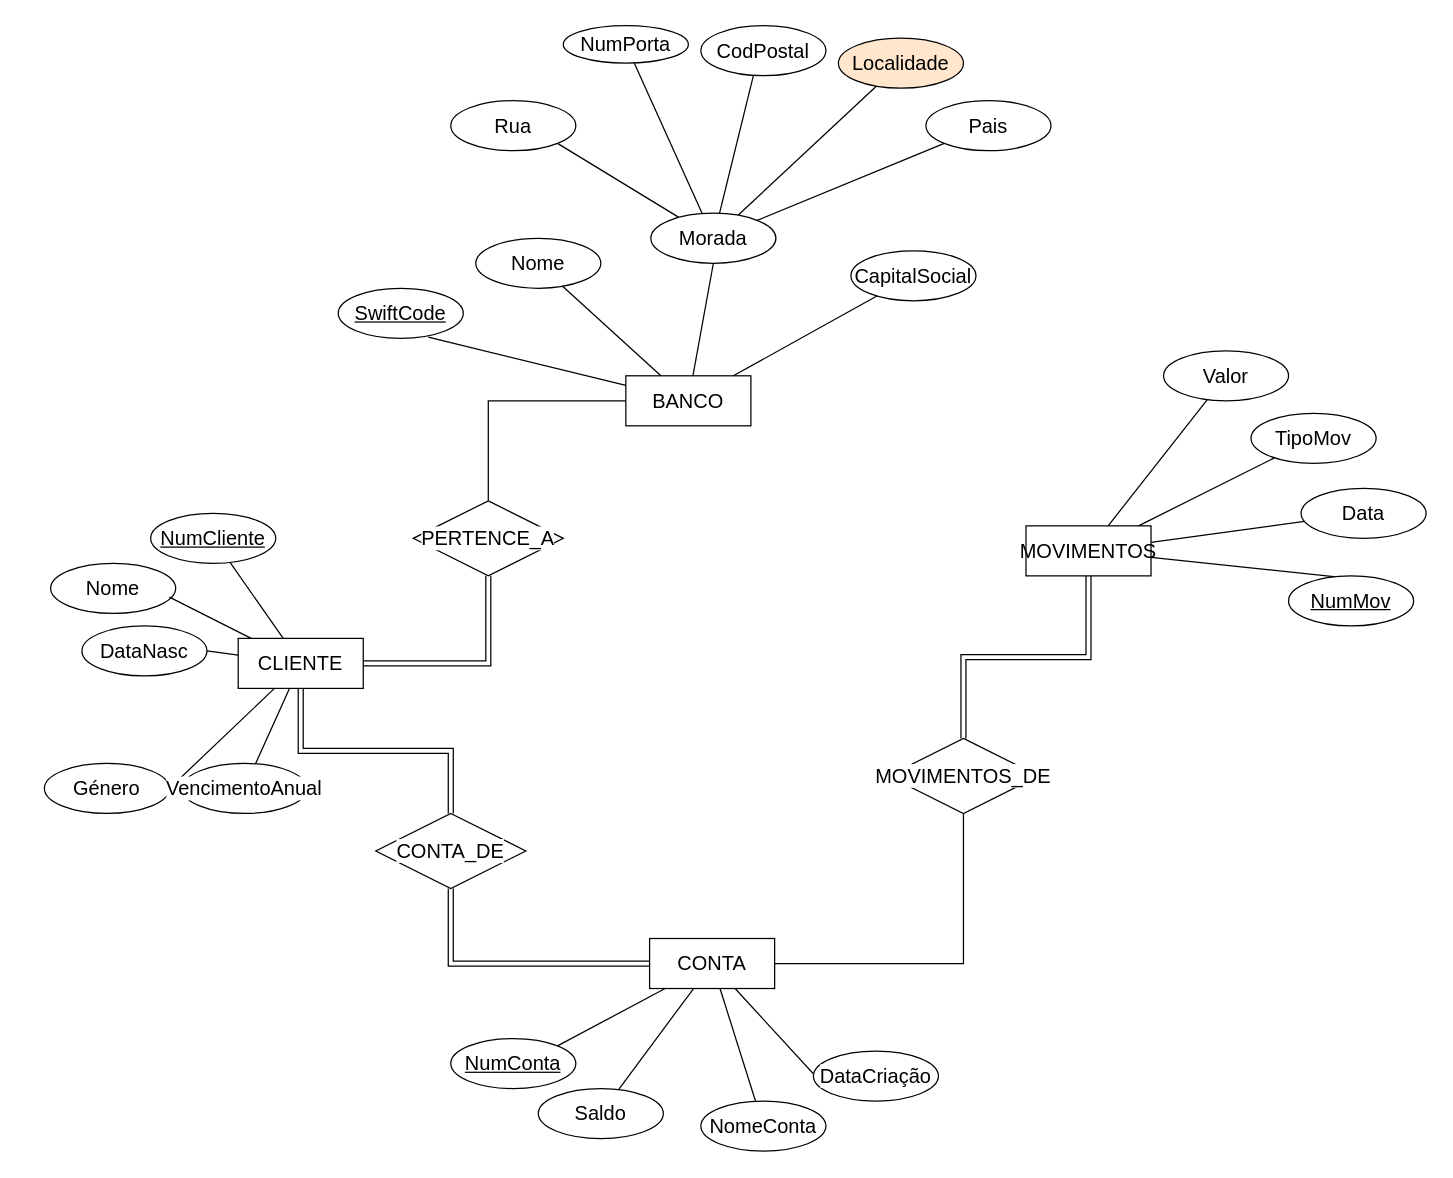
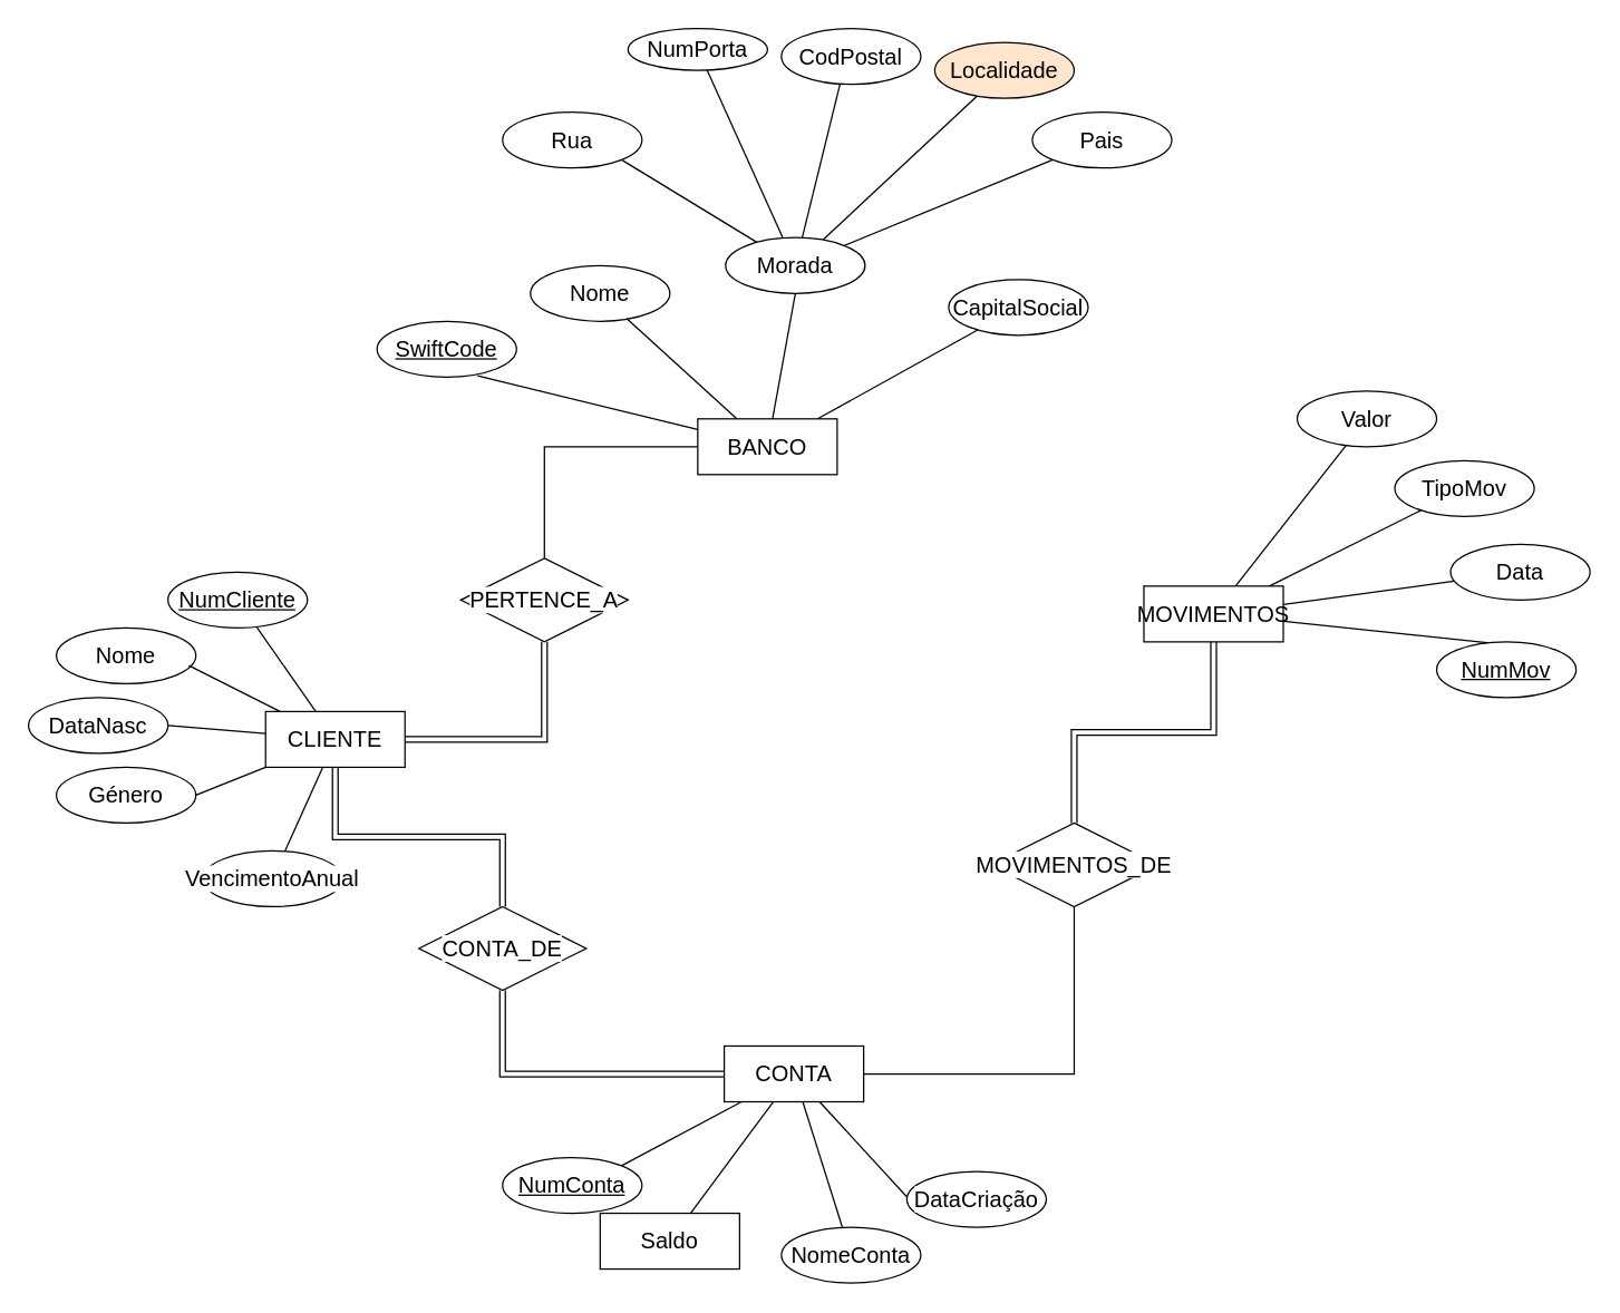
- <mxCell id="44" value="&lt;span id=&quot;docs-internal-guid-c1414266-7fff-5875-505b-be4e4a157786&quot;&gt;&lt;span style=&quot;font-size: 12pt; font-family: Calibri, sans-serif; background-color: transparent; font-variant-numeric: normal; font-variant-east-asian: normal; font-variant-alternates: normal; font-variant-position: normal; font-variant-emoji: normal; vertical-align: baseline; white-space-collapse: preserve;&quot;&gt;DataNasc&lt;/span&gt;&lt;/span&gt;" style="ellipse;whiteSpace=wrap;html=1;align=center;fontFamily=Helvetica;fontSize=11;fontColor=default;labelBackgroundColor=default;" parent="1" vertex="1"><mxGeometry x="65" y="500" width="100" height="40" as="geometry" /></mxCell>
+ <mxCell id="44" value="&lt;span id=&quot;docs-internal-guid-c1414266-7fff-5875-505b-be4e4a157786&quot;&gt;&lt;span style=&quot;font-size: 12pt; font-family: Calibri, sans-serif; background-color: transparent; font-variant-numeric: normal; font-variant-east-asian: normal; font-variant-alternates: normal; font-variant-position: normal; font-variant-emoji: normal; vertical-align: baseline; white-space-collapse: preserve;&quot;&gt;DataNasc&lt;/span&gt;&lt;/span&gt;" style="ellipse;whiteSpace=wrap;html=1;align=center;fontFamily=Helvetica;fontSize=11;fontColor=default;labelBackgroundColor=default;" parent="1" vertex="1"><mxGeometry x="20" y="500" width="100" height="40" as="geometry" /></mxCell>
- <mxCell id="45" value="&lt;span id=&quot;docs-internal-guid-004bd76b-7fff-7322-e45c-8d8f839ee37e&quot;&gt;&lt;span style=&quot;font-size: 12pt; font-family: Calibri, sans-serif; background-color: transparent; font-variant-numeric: normal; font-variant-east-asian: normal; font-variant-alternates: normal; font-variant-position: normal; font-variant-emoji: normal; vertical-align: baseline; white-space-collapse: preserve;&quot;&gt;Género&lt;/span&gt;&lt;/span&gt;" style="ellipse;whiteSpace=wrap;html=1;align=center;fontFamily=Helvetica;fontSize=11;fontColor=default;labelBackgroundColor=default;" parent="1" vertex="1"><mxGeometry x="35" y="610" width="100" height="40" as="geometry" /></mxCell>
+ <mxCell id="45" value="&lt;span id=&quot;docs-internal-guid-004bd76b-7fff-7322-e45c-8d8f839ee37e&quot;&gt;&lt;span style=&quot;font-size: 12pt; font-family: Calibri, sans-serif; background-color: transparent; font-variant-numeric: normal; font-variant-east-asian: normal; font-variant-alternates: normal; font-variant-position: normal; font-variant-emoji: normal; vertical-align: baseline; white-space-collapse: preserve;&quot;&gt;Género&lt;/span&gt;&lt;/span&gt;" style="ellipse;whiteSpace=wrap;html=1;align=center;fontFamily=Helvetica;fontSize=11;fontColor=default;labelBackgroundColor=default;" parent="1" vertex="1"><mxGeometry x="40" y="550" width="100" height="40" as="geometry" /></mxCell>
- <mxCell id="51" value="&lt;span id=&quot;docs-internal-guid-a45d9f75-7fff-20e0-1203-c78a976688a7&quot;&gt;&lt;span style=&quot;font-size: 12pt; font-family: Calibri, sans-serif; background-color: transparent; font-variant-numeric: normal; font-variant-east-asian: normal; font-variant-alternates: normal; font-variant-position: normal; font-variant-emoji: normal; vertical-align: baseline; white-space-collapse: preserve;&quot;&gt;Saldo&lt;/span&gt;&lt;/span&gt;" style="ellipse;whiteSpace=wrap;html=1;align=center;fontFamily=Helvetica;fontSize=11;fontColor=default;labelBackgroundColor=default;" parent="1" vertex="1"><mxGeometry x="430" y="870" width="100" height="40" as="geometry" /></mxCell>
+ <mxCell id="51" value="&lt;span id=&quot;docs-internal-guid-a45d9f75-7fff-20e0-1203-c78a976688a7&quot;&gt;&lt;span style=&quot;font-size: 12pt; font-family: Calibri, sans-serif; background-color: transparent; font-variant-numeric: normal; font-variant-east-asian: normal; font-variant-alternates: normal; font-variant-position: normal; font-variant-emoji: normal; vertical-align: baseline; white-space-collapse: preserve;&quot;&gt;Saldo&lt;/span&gt;&lt;/span&gt;" style="whiteSpace=wrap;html=1;align=center;fontFamily=Helvetica;fontSize=11;fontColor=default;labelBackgroundColor=default;rounded=0;" parent="1" vertex="1"><mxGeometry x="430" y="870" width="100" height="40" as="geometry" /></mxCell>
